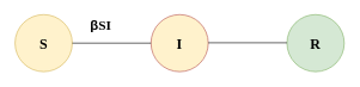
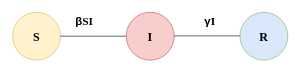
+ <mxCell id="8" value="&lt;div style=&quot;text-align: start;&quot;&gt;&lt;font style=&quot;color: rgb(0, 0, 0);&quot;&gt;&lt;span style=&quot;background-color: rgb(255, 255, 255);&quot;&gt;&lt;span style=&quot;background-color: transparent; text-align: center; font-size: 19px;&quot;&gt;&lt;font face=&quot;Google Sans, Arial, sans-serif&quot;&gt;&lt;b&gt;γ&lt;/b&gt;&lt;/font&gt;&lt;/span&gt;&lt;b style=&quot;color: light-dark(rgb(0, 0, 0), rgb(237, 237, 237)); font-size: 19px;&quot;&gt;&lt;font face=&quot;Lucida Console&quot;&gt;I&lt;/font&gt;&lt;/b&gt;&lt;/span&gt;&lt;/font&gt;&lt;/div&gt;" style="text;html=1;whiteSpace=wrap;strokeColor=none;fillColor=none;align=center;verticalAlign=middle;rounded=0;" vertex="1" parent="1"><mxGeometry x="320" y="20" width="60" height="30" as="geometry" /></mxCell>
- <mxCell id="3" value="&lt;font face=&quot;Lucida Console&quot;&gt;&lt;span style=&quot;font-size: 20px;&quot;&gt;I&lt;/span&gt;&lt;/font&gt;" style="ellipse;whiteSpace=wrap;html=1;aspect=fixed;fillColor=#fff2cc;strokeColor=#b85450;fontStyle=1;" vertex="1" parent="1"><mxGeometry x="210" y="20" width="80" height="80" as="geometry" /></mxCell>
+ <mxCell id="3" value="&lt;font face=&quot;Lucida Console&quot;&gt;&lt;span style=&quot;font-size: 20px;&quot;&gt;I&lt;/span&gt;&lt;/font&gt;" style="ellipse;whiteSpace=wrap;html=1;aspect=fixed;fillColor=#f8cecc;strokeColor=#b85450;fontStyle=1" vertex="1" parent="1"><mxGeometry x="210" y="20" width="80" height="80" as="geometry" /></mxCell>
- <mxCell id="4" value="&lt;font face=&quot;Lucida Console&quot;&gt;&lt;span style=&quot;font-size: 20px;&quot;&gt;R&lt;/span&gt;&lt;/font&gt;" style="ellipse;whiteSpace=wrap;html=1;aspect=fixed;fillColor=#d5e8d4;strokeColor=#82b366;fontStyle=1" vertex="1" parent="1"><mxGeometry x="400" y="20" width="80" height="80" as="geometry" /></mxCell>
+ <mxCell id="4" value="&lt;font face=&quot;Lucida Console&quot;&gt;&lt;span style=&quot;font-size: 20px;&quot;&gt;R&lt;/span&gt;&lt;/font&gt;" style="ellipse;whiteSpace=wrap;html=1;aspect=fixed;fillColor=#dae8fc;strokeColor=#82b366;fontStyle=1;" vertex="1" parent="1"><mxGeometry x="400" y="20" width="80" height="80" as="geometry" /></mxCell>
